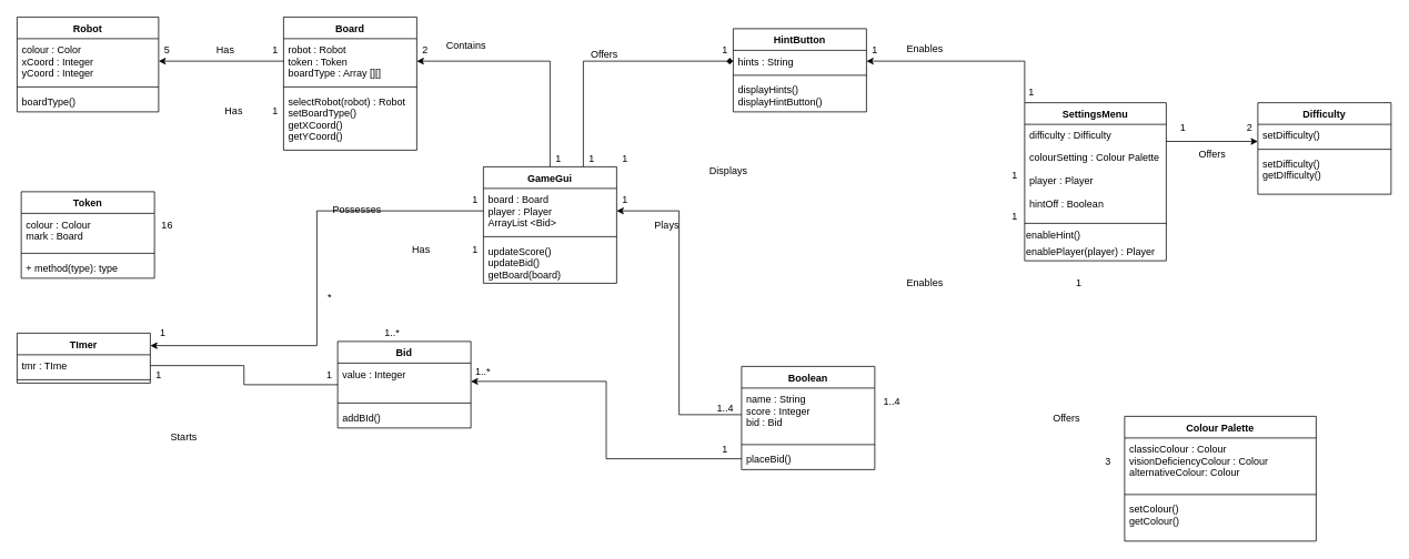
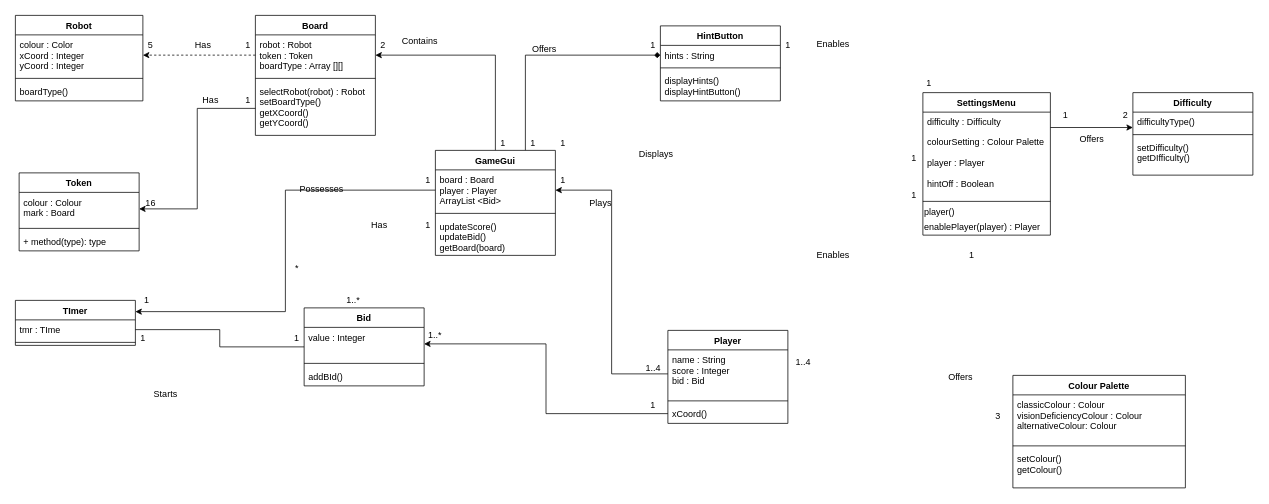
- <mxCell id="34" style="edgeStyle=orthogonalEdgeStyle;rounded=0;orthogonalLoop=1;jettySize=auto;html=1;exitX=0;exitY=0.5;exitDx=0;exitDy=0;entryX=1;entryY=0.5;entryDx=0;entryDy=0;" edge="1" parent="1" source="7" target="3"><mxGeometry relative="1" as="geometry" /></mxCell>
+ <mxCell id="34" style="edgeStyle=orthogonalEdgeStyle;rounded=0;orthogonalLoop=1;jettySize=auto;html=1;exitX=0;exitY=0.5;exitDx=0;exitDy=0;entryX=1;entryY=0.5;entryDx=0;entryDy=0;dashed=1;" edge="1" parent="1" source="7" target="3"><mxGeometry relative="1" as="geometry" /></mxCell>
- <mxCell id="81" style="edgeStyle=orthogonalEdgeStyle;rounded=0;orthogonalLoop=1;jettySize=auto;html=1;entryX=1;entryY=0.5;entryDx=0;entryDy=0;exitX=0;exitY=0;exitDx=0;exitDy=0;" edge="1" parent="1" source="28" target="75"><mxGeometry relative="1" as="geometry" /></mxCell>
- <mxCell id="21" value="setDifficulty()" style="text;strokeColor=none;fillColor=none;align=left;verticalAlign=top;spacingLeft=4;spacingRight=4;overflow=hidden;rotatable=0;points=[[0,0.5],[1,0.5]];portConstraint=eastwest;" vertex="1" parent="20"><mxGeometry y="26" width="160" height="26" as="geometry" /></mxCell>
+ <mxCell id="21" value="difficultyType()" style="text;strokeColor=none;fillColor=none;align=left;verticalAlign=top;spacingLeft=4;spacingRight=4;overflow=hidden;rotatable=0;points=[[0,0.5],[1,0.5]];portConstraint=eastwest;" vertex="1" parent="20"><mxGeometry y="26" width="160" height="26" as="geometry" /></mxCell>
+ <mxCell id="49" style="edgeStyle=orthogonalEdgeStyle;rounded=0;orthogonalLoop=1;jettySize=auto;html=1;entryX=1;entryY=0.5;entryDx=0;entryDy=0;" edge="1" parent="1" source="9" target="46"><mxGeometry relative="1" as="geometry" /></mxCell>
- <mxCell id="32" value="&lt;div align=&quot;left&quot;&gt;enableHint()&lt;/div&gt;" style="text;html=1;align=left;verticalAlign=middle;resizable=0;points=[];autosize=1;" vertex="1" parent="28"><mxGeometry y="150" width="170" height="20" as="geometry" /></mxCell>
+ <mxCell id="32" value="&lt;div align=&quot;left&quot;&gt;player()&lt;/div&gt;" style="text;html=1;align=left;verticalAlign=middle;resizable=0;points=[];autosize=1;" vertex="1" parent="28"><mxGeometry y="150" width="170" height="20" as="geometry" /></mxCell>
- <mxCell id="16" value="Boolean" style="swimlane;fontStyle=1;align=center;verticalAlign=top;childLayout=stackLayout;horizontal=1;startSize=26;horizontalStack=0;resizeParent=1;resizeParentMax=0;resizeLast=0;collapsible=1;marginBottom=0;" vertex="1" parent="1"><mxGeometry x="890" y="440" width="160" height="124" as="geometry" /></mxCell>
+ <mxCell id="16" value="Player" style="swimlane;fontStyle=1;align=center;verticalAlign=top;childLayout=stackLayout;horizontal=1;startSize=26;horizontalStack=0;resizeParent=1;resizeParentMax=0;resizeLast=0;collapsible=1;marginBottom=0;" vertex="1" parent="1"><mxGeometry x="890" y="440" width="160" height="124" as="geometry" /></mxCell>
- <mxCell id="19" value="placeBid()" style="text;strokeColor=none;fillColor=none;align=left;verticalAlign=top;spacingLeft=4;spacingRight=4;overflow=hidden;rotatable=0;points=[[0,0.5],[1,0.5]];portConstraint=eastwest;" vertex="1" parent="16"><mxGeometry y="98" width="160" height="26" as="geometry" /></mxCell>
+ <mxCell id="19" value="xCoord()" style="text;strokeColor=none;fillColor=none;align=left;verticalAlign=top;spacingLeft=4;spacingRight=4;overflow=hidden;rotatable=0;points=[[0,0.5],[1,0.5]];portConstraint=eastwest;" vertex="1" parent="16"><mxGeometry y="98" width="160" height="26" as="geometry" /></mxCell>
